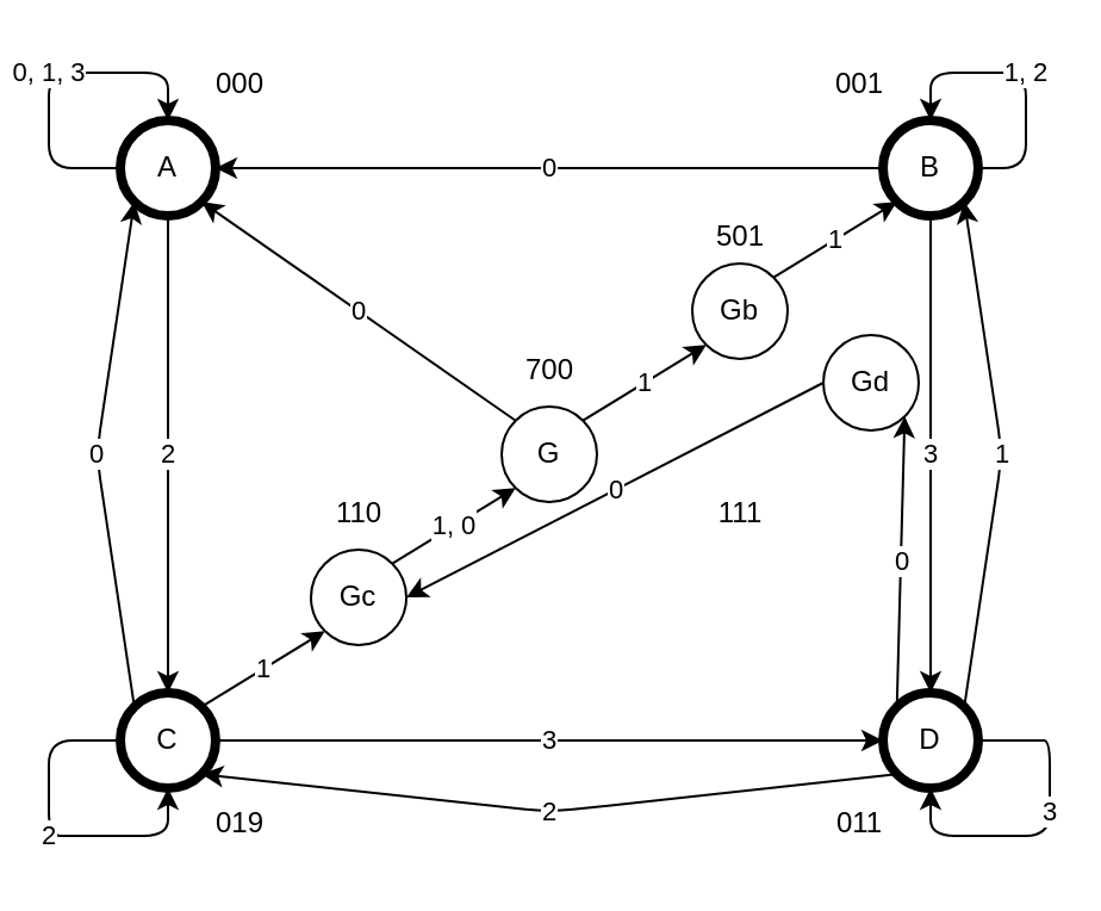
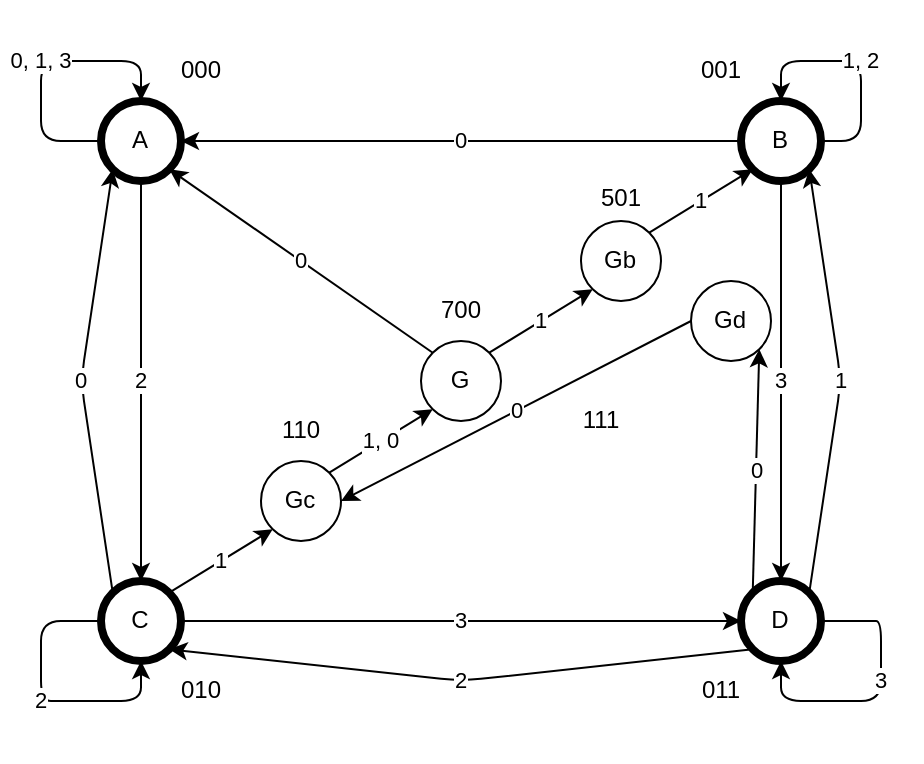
- <mxCell id="35" value="111" style="text;html=1;align=center;verticalAlign=middle;resizable=0;points=[];autosize=1;strokeColor=none;fillColor=none;" vertex="1" parent="1"><mxGeometry x="290" y="200" width="40" height="30" as="geometry" /></mxCell>
+ <mxCell id="35" value="111" style="text;html=1;align=center;verticalAlign=middle;resizable=0;points=[];autosize=1;strokeColor=none;fillColor=none;" vertex="1" parent="1"><mxGeometry x="280" y="195" width="40" height="30" as="geometry" /></mxCell>
- <mxCell id="26" value="019" style="text;html=1;align=center;verticalAlign=middle;resizable=0;points=[];autosize=1;strokeColor=none;fillColor=none;" vertex="1" parent="1"><mxGeometry x="80" y="330" width="40" height="30" as="geometry" /></mxCell>
+ <mxCell id="26" value="010" style="text;html=1;align=center;verticalAlign=middle;resizable=0;points=[];autosize=1;strokeColor=none;fillColor=none;" vertex="1" parent="1"><mxGeometry x="80" y="330" width="40" height="30" as="geometry" /></mxCell>
